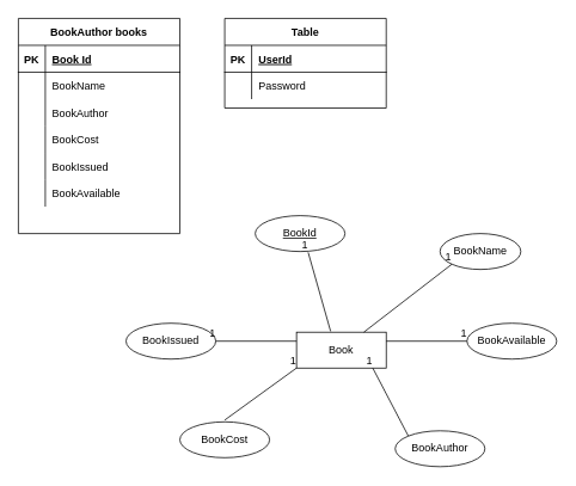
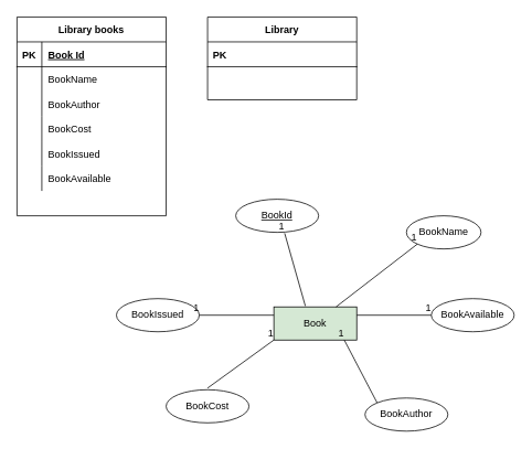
- <mxCell id="2" value="BookAuthor books" style="shape=table;startSize=30;container=1;collapsible=1;childLayout=tableLayout;fixedRows=1;rowLines=0;fontStyle=1;align=center;resizeLast=1;" vertex="1" parent="1"><mxGeometry x="20" y="20" width="180" height="240" as="geometry" /></mxCell>
+ <mxCell id="2" value="Library books" style="shape=table;startSize=30;container=1;collapsible=1;childLayout=tableLayout;fixedRows=1;rowLines=0;fontStyle=1;align=center;resizeLast=1;" vertex="1" parent="1"><mxGeometry x="20" y="20" width="180" height="240" as="geometry" /></mxCell>
- <mxCell id="21" value="Table" style="shape=table;startSize=30;container=1;collapsible=1;childLayout=tableLayout;fixedRows=1;rowLines=0;fontStyle=1;align=center;resizeLast=1;" vertex="1" parent="1"><mxGeometry x="250" y="20" width="180" height="100" as="geometry" /></mxCell>
+ <mxCell id="21" value="Library" style="shape=table;startSize=30;container=1;collapsible=1;childLayout=tableLayout;fixedRows=1;rowLines=0;fontStyle=1;align=center;resizeLast=1;" vertex="1" parent="1"><mxGeometry x="250" y="20" width="180" height="100" as="geometry" /></mxCell>
- <mxCell id="24" value="UserId" style="shape=partialRectangle;connectable=0;fillColor=none;top=0;left=0;bottom=0;right=0;align=left;spacingLeft=6;fontStyle=5;overflow=hidden;" vertex="1" parent="22"><mxGeometry x="30" width="150" height="30" as="geometry" /></mxCell>
- <mxCell id="27" value="Password" style="shape=partialRectangle;connectable=0;fillColor=none;top=0;left=0;bottom=0;right=0;align=left;spacingLeft=6;overflow=hidden;" vertex="1" parent="25"><mxGeometry x="30" width="150" height="30" as="geometry" /></mxCell>
- <mxCell id="28" value="Book" style="whiteSpace=wrap;html=1;align=center;" vertex="1" parent="1"><mxGeometry x="330" y="370" width="100" height="40" as="geometry" /></mxCell>
+ <mxCell id="28" value="Book" style="whiteSpace=wrap;html=1;align=center;fillColor=#d5e8d4;" vertex="1" parent="1"><mxGeometry x="330" y="370" width="100" height="40" as="geometry" /></mxCell>
